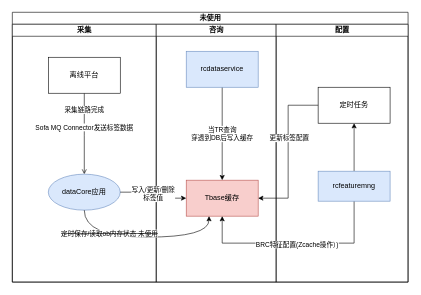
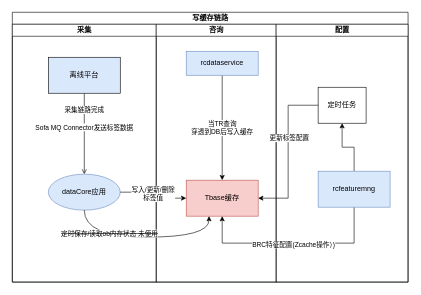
- <mxCell id="2" value="未使用" style="swimlane;childLayout=stackLayout;resizeParent=1;resizeParentMax=0;startSize=20;html=1;" parent="1" vertex="1"><mxGeometry x="20" y="20" width="660" height="450" as="geometry" /></mxCell>
+ <mxCell id="2" value="写缓存链路" style="swimlane;childLayout=stackLayout;resizeParent=1;resizeParentMax=0;startSize=20;html=1;" parent="1" vertex="1"><mxGeometry x="20" y="20" width="660" height="450" as="geometry" /></mxCell>
- <mxCell id="11" value="rcdataservice" style="whiteSpace=wrap;html=1;fillColor=#dae8fc;strokeColor=#6c8ebf;" parent="9" vertex="1"><mxGeometry x="50" y="45" width="120" height="60" as="geometry" /></mxCell>
+ <mxCell id="11" value="rcdataservice" style="whiteSpace=wrap;html=1;fillColor=#dae8fc;strokeColor=#6c8ebf;" parent="9" vertex="1"><mxGeometry x="50" y="45" width="120" height="40" as="geometry" /></mxCell>
- <mxCell id="7" value="离线平台" style="whiteSpace=wrap;html=1;" parent="3" vertex="1"><mxGeometry x="60" y="55" width="120" height="60" as="geometry" /></mxCell>
+ <mxCell id="7" value="离线平台" style="whiteSpace=wrap;html=1;fillColor=#dae8fc;" parent="3" vertex="1"><mxGeometry x="60" y="55" width="120" height="60" as="geometry" /></mxCell>
- <mxCell id="20" value="定时任务" style="rounded=0;whiteSpace=wrap;html=1;" parent="17" vertex="1"><mxGeometry x="70" y="105" width="120" height="60" as="geometry" /></mxCell>
+ <mxCell id="20" value="定时任务" style="rounded=0;whiteSpace=wrap;html=1;" parent="17" vertex="1"><mxGeometry x="70" y="105" width="80" height="60" as="geometry" /></mxCell>
- <mxCell id="19" value="rcfeaturemng" style="rounded=0;whiteSpace=wrap;html=1;fillColor=#dae8fc;strokeColor=#6c8ebf;" parent="17" vertex="1"><mxGeometry x="70" y="245" width="120" height="50" as="geometry" /></mxCell>
+ <mxCell id="19" value="rcfeaturemng" style="rounded=0;whiteSpace=wrap;html=1;fillColor=#dae8fc;strokeColor=#6c8ebf;" parent="17" vertex="1"><mxGeometry x="70" y="245" width="120" height="60" as="geometry" /></mxCell>
